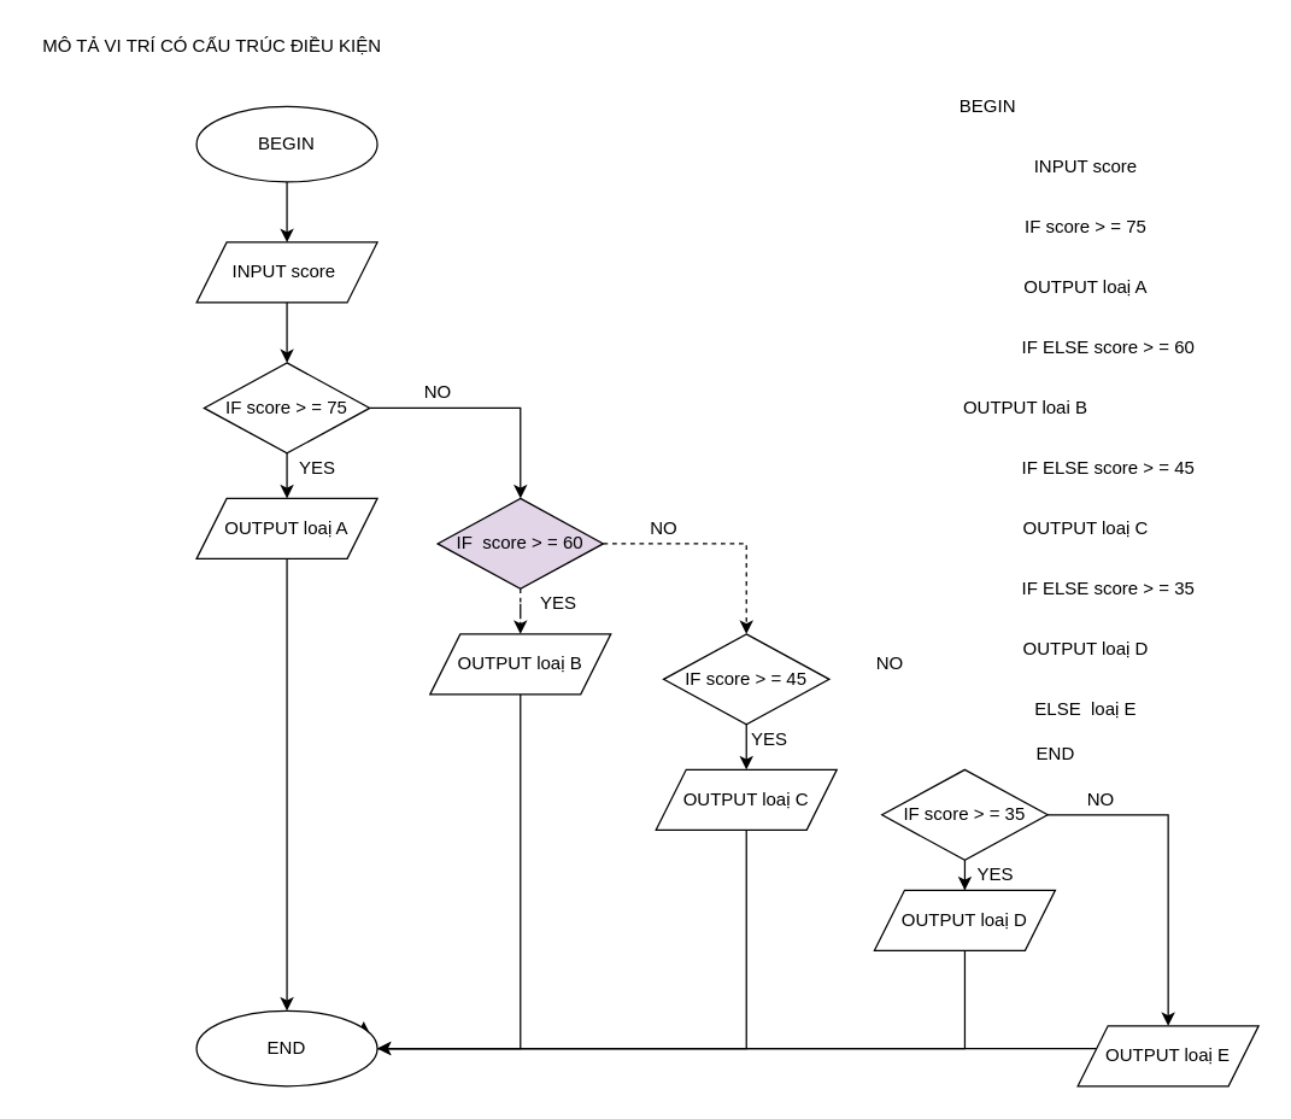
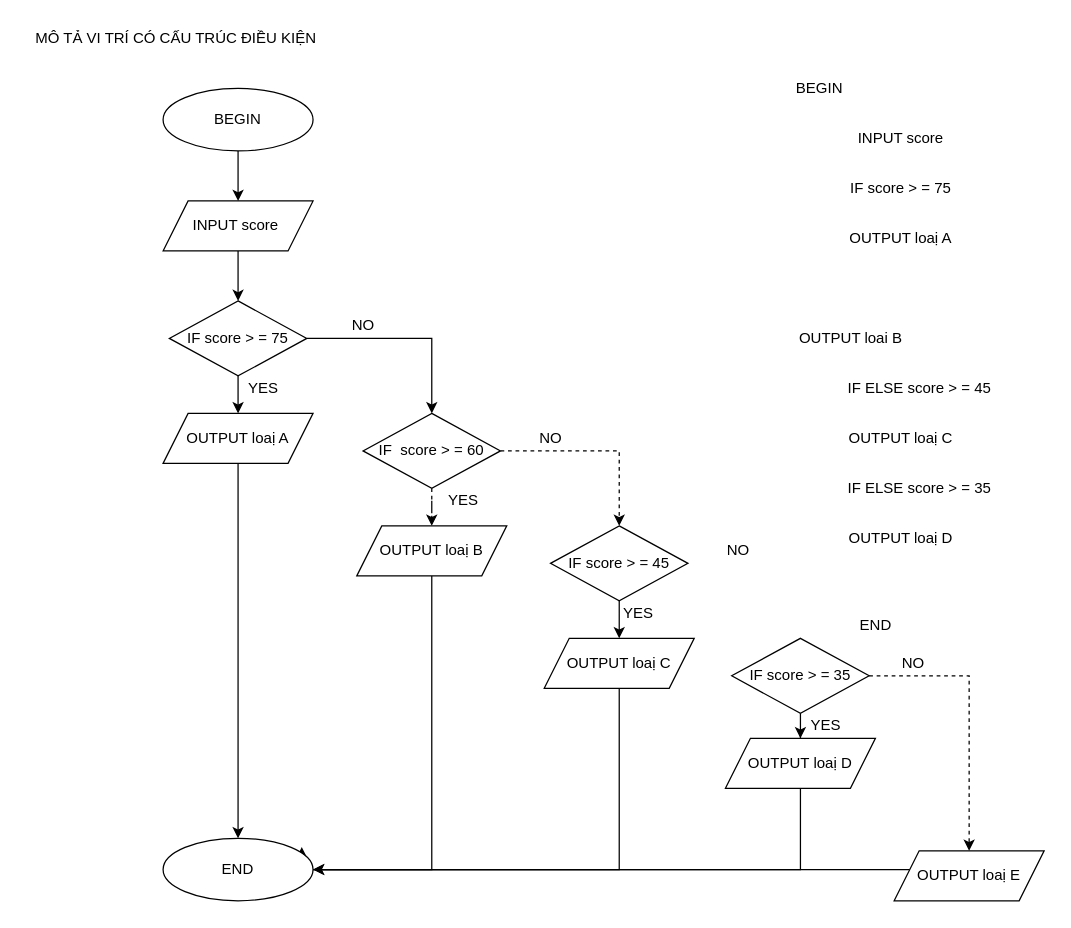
- <mxCell id="40" value="&lt;span&gt;IF ELSE score &amp;gt; = 60&lt;/span&gt;" style="text;html=1;align=center;verticalAlign=middle;resizable=0;points=[];autosize=1;" vertex="1" parent="1"><mxGeometry x="670" y="220" width="130" height="20" as="geometry" /></mxCell>
- <mxCell id="14" value="IF&amp;nbsp; score &amp;gt; = 60" style="rhombus;whiteSpace=wrap;html=1;fillColor=#e1d5e7;" vertex="1" parent="1"><mxGeometry x="290" y="330" width="110" height="60" as="geometry" /></mxCell>
+ <mxCell id="14" value="IF&amp;nbsp; score &amp;gt; = 60" style="rhombus;whiteSpace=wrap;html=1;" vertex="1" parent="1"><mxGeometry x="290" y="330" width="110" height="60" as="geometry" /></mxCell>
- <mxCell id="46" value="&lt;span&gt;ELSE&amp;nbsp; loaị E&lt;/span&gt;" style="text;html=1;align=center;verticalAlign=middle;resizable=0;points=[];autosize=1;" vertex="1" parent="1"><mxGeometry x="680" y="460" width="80" height="20" as="geometry" /></mxCell>
- <mxCell id="20" style="edgeStyle=orthogonalEdgeStyle;rounded=0;orthogonalLoop=1;jettySize=auto;html=1;" edge="1" parent="1" source="21" target="18"><mxGeometry relative="1" as="geometry"><mxPoint x="775" y="590" as="targetPoint" /></mxGeometry></mxCell>
+ <mxCell id="20" style="edgeStyle=orthogonalEdgeStyle;rounded=0;orthogonalLoop=1;jettySize=auto;html=1;dashed=1;" edge="1" parent="1" source="21" target="18"><mxGeometry relative="1" as="geometry"><mxPoint x="775" y="590" as="targetPoint" /></mxGeometry></mxCell>
